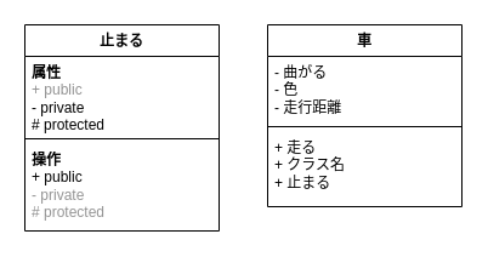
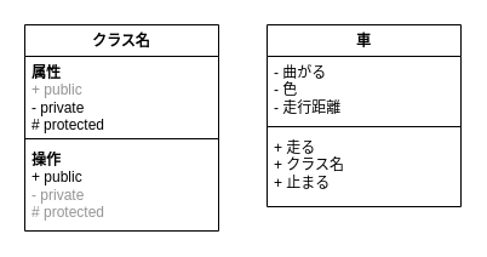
- <mxCell id="6" value="止まる" style="swimlane;fontStyle=1;align=center;verticalAlign=top;childLayout=stackLayout;horizontal=1;startSize=26;horizontalStack=0;resizeParent=1;resizeParentMax=0;resizeLast=0;collapsible=1;marginBottom=0;whiteSpace=wrap;html=1;" vertex="1" parent="1"><mxGeometry x="20" y="20" width="160" height="170" as="geometry" /></mxCell>
+ <mxCell id="6" value="クラス名" style="swimlane;fontStyle=1;align=center;verticalAlign=top;childLayout=stackLayout;horizontal=1;startSize=26;horizontalStack=0;resizeParent=1;resizeParentMax=0;resizeLast=0;collapsible=1;marginBottom=0;whiteSpace=wrap;html=1;" vertex="1" parent="1"><mxGeometry x="20" y="20" width="160" height="170" as="geometry" /></mxCell>
